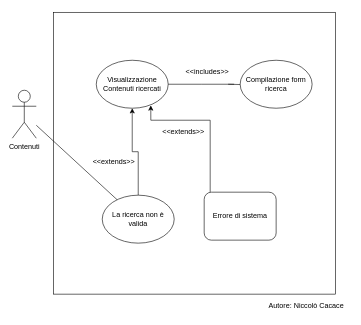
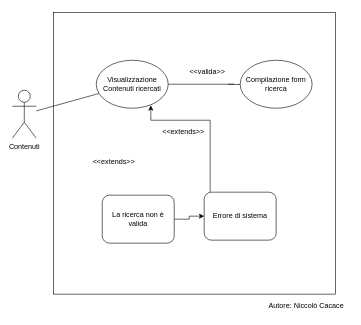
- <mxCell id="12" value="&amp;lt;&amp;lt;includes&amp;gt;&amp;gt;" style="text;html=1;resizable=0;autosize=1;align=center;verticalAlign=middle;points=[];fillColor=none;strokeColor=none;rounded=0;" parent="1" vertex="1"><mxGeometry x="300" y="110" width="90" height="20" as="geometry" /></mxCell>
+ <mxCell id="12" value="&amp;lt;&amp;lt;valida&amp;gt;&amp;gt;" style="text;html=1;resizable=0;autosize=1;align=center;verticalAlign=middle;points=[];fillColor=none;strokeColor=none;rounded=0;" parent="1" vertex="1"><mxGeometry x="300" y="110" width="90" height="20" as="geometry" /></mxCell>
- <mxCell id="7" value="" style="edgeStyle=orthogonalEdgeStyle;rounded=0;orthogonalLoop=1;jettySize=auto;html=1;" parent="1" source="8" target="5" edge="1"><mxGeometry relative="1" as="geometry" /></mxCell>
+ <mxCell id="7" value="" style="edgeStyle=orthogonalEdgeStyle;rounded=0;orthogonalLoop=1;jettySize=auto;html=1;" parent="1" source="8" target="10" edge="1"><mxGeometry relative="1" as="geometry" /></mxCell>
- <mxCell id="15" value="" style="endArrow=none;html=1;rounded=0;" parent="1" source="3" target="8" edge="1"><mxGeometry width="50" height="50" relative="1" as="geometry"><mxPoint x="70" y="180" as="sourcePoint" /><mxPoint x="120" y="130" as="targetPoint" /></mxGeometry></mxCell>
+ <mxCell id="15" value="" style="endArrow=none;html=1;rounded=0;" parent="1" source="3" target="5" edge="1"><mxGeometry width="50" height="50" relative="1" as="geometry"><mxPoint x="70" y="180" as="sourcePoint" /><mxPoint x="120" y="130" as="targetPoint" /></mxGeometry></mxCell>
- <mxCell id="8" value="La ricerca non è valida" style="ellipse;whiteSpace=wrap;html=1;" parent="1" vertex="1"><mxGeometry x="170" y="325" width="120" height="80" as="geometry" /></mxCell>
+ <mxCell id="8" value="La ricerca non è valida" style="whiteSpace=wrap;html=1;rounded=1;" parent="1" vertex="1"><mxGeometry x="170" y="325" width="120" height="80" as="geometry" /></mxCell>
